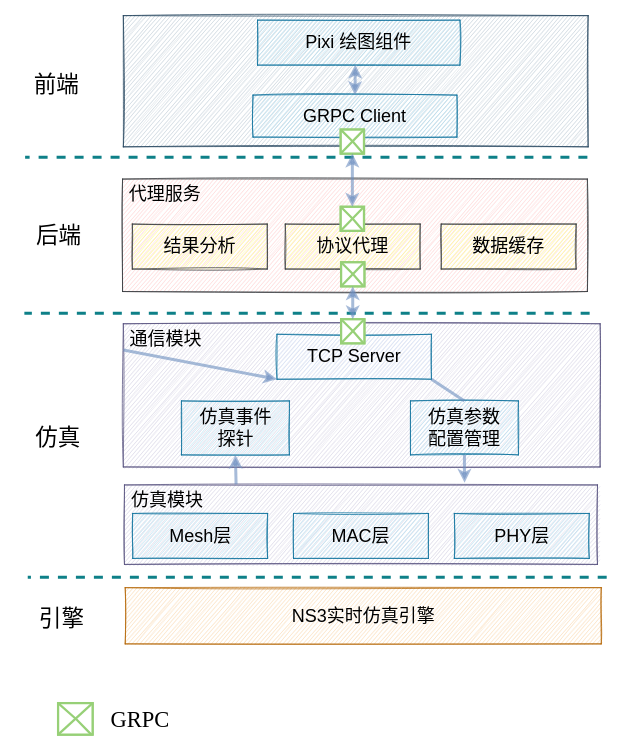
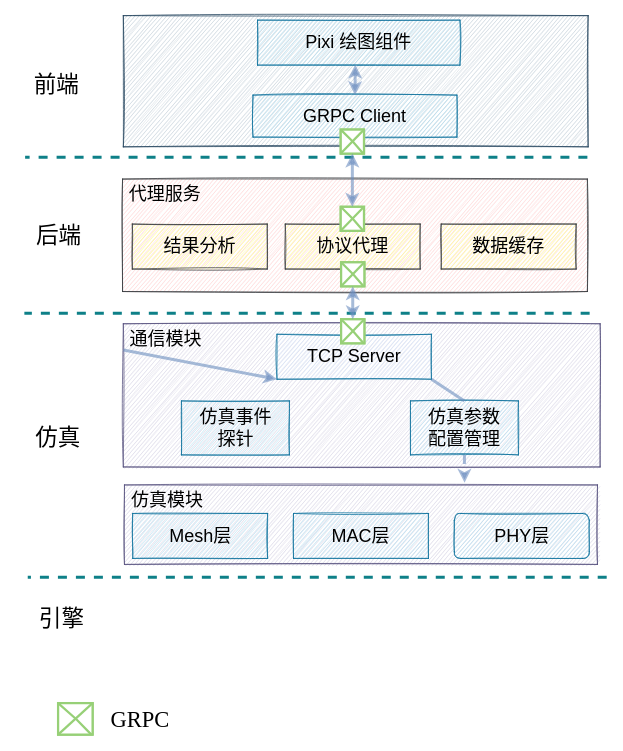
- <mxCell id="36" style="edgeStyle=orthogonalEdgeStyle;rounded=0;sketch=0;orthogonalLoop=1;jettySize=auto;html=1;exitX=0.5;exitY=1;exitDx=0;exitDy=0;shadow=0;strokeWidth=4;fontSize=11;startArrow=none;startFill=0;endArrow=classic;endFill=1;opacity=60;strokeColor=#6c8ebf;fillColor=#dae8fc;entryX=0.719;entryY=-0.028;entryDx=0;entryDy=0;entryPerimeter=0;movable=0;resizable=0;rotatable=0;deletable=0;editable=0;locked=1;connectable=0;" edge="1" parent="1" source="23" target="2"><mxGeometry relative="1" as="geometry"><mxPoint x="324" y="609" as="sourcePoint" /><mxPoint x="627.5" y="645" as="targetPoint" /><Array as="points"><mxPoint x="619.5" y="628" /><mxPoint x="619.5" y="628" /></Array></mxGeometry></mxCell>
+ <mxCell id="36" style="edgeStyle=orthogonalEdgeStyle;rounded=0;sketch=0;orthogonalLoop=1;jettySize=auto;html=1;exitX=0.5;exitY=1;exitDx=0;exitDy=0;shadow=0;strokeWidth=4;fontSize=11;startArrow=none;startFill=0;endArrow=classic;endFill=1;opacity=60;strokeColor=#6c8ebf;fillColor=#dae8fc;entryX=0.719;entryY=-0.028;entryDx=0;entryDy=0;entryPerimeter=0;movable=0;resizable=0;rotatable=0;deletable=0;editable=0;locked=1;connectable=0;dashed=1;" edge="1" parent="1" source="23" target="2"><mxGeometry relative="1" as="geometry"><mxPoint x="324" y="609" as="sourcePoint" /><mxPoint x="627.5" y="645" as="targetPoint" /><Array as="points"><mxPoint x="619.5" y="628" /><mxPoint x="619.5" y="628" /></Array></mxGeometry></mxCell>
- <mxCell id="35" style="edgeStyle=orthogonalEdgeStyle;rounded=0;sketch=0;orthogonalLoop=1;jettySize=auto;html=1;exitX=0.5;exitY=1;exitDx=0;exitDy=0;entryX=0.236;entryY=-0.007;entryDx=0;entryDy=0;shadow=0;strokeWidth=4;fontSize=11;startArrow=classic;startFill=1;endArrow=none;endFill=0;opacity=60;strokeColor=#6c8ebf;fillColor=#dae8fc;entryPerimeter=0;movable=0;resizable=0;rotatable=0;deletable=0;editable=0;locked=1;connectable=0;" edge="1" parent="1" source="8" target="2"><mxGeometry relative="1" as="geometry"><mxPoint x="12" y="687" as="sourcePoint" /><mxPoint x="72" y="687" as="targetPoint" /></mxGeometry></mxCell>
- <mxCell id="3" value="PHY层" style="rounded=0;whiteSpace=wrap;html=1;fontSize=24;fillColor=#b1ddf0;strokeColor=#10739e;shadow=0;sketch=1;movable=0;resizable=0;rotatable=0;deletable=0;editable=0;locked=1;connectable=0;" vertex="1" parent="1"><mxGeometry x="605.5" y="684" width="180" height="60" as="geometry" /></mxCell>
+ <mxCell id="3" value="PHY层" style="whiteSpace=wrap;html=1;fontSize=24;fillColor=#b1ddf0;strokeColor=#10739e;shadow=0;sketch=1;movable=0;resizable=0;rotatable=0;deletable=0;editable=0;locked=1;connectable=0;rounded=1;" vertex="1" parent="1"><mxGeometry x="605.5" y="684" width="180" height="60" as="geometry" /></mxCell>
- <mxCell id="6" value="NS3实时仿真引擎" style="rounded=0;whiteSpace=wrap;html=1;fontSize=24;sketch=1;fillColor=#fad7ac;strokeColor=#b46504;movable=0;resizable=0;rotatable=0;deletable=0;editable=0;locked=1;connectable=0;" vertex="1" parent="1"><mxGeometry x="166.5" y="783" width="635" height="75" as="geometry" /></mxCell>
